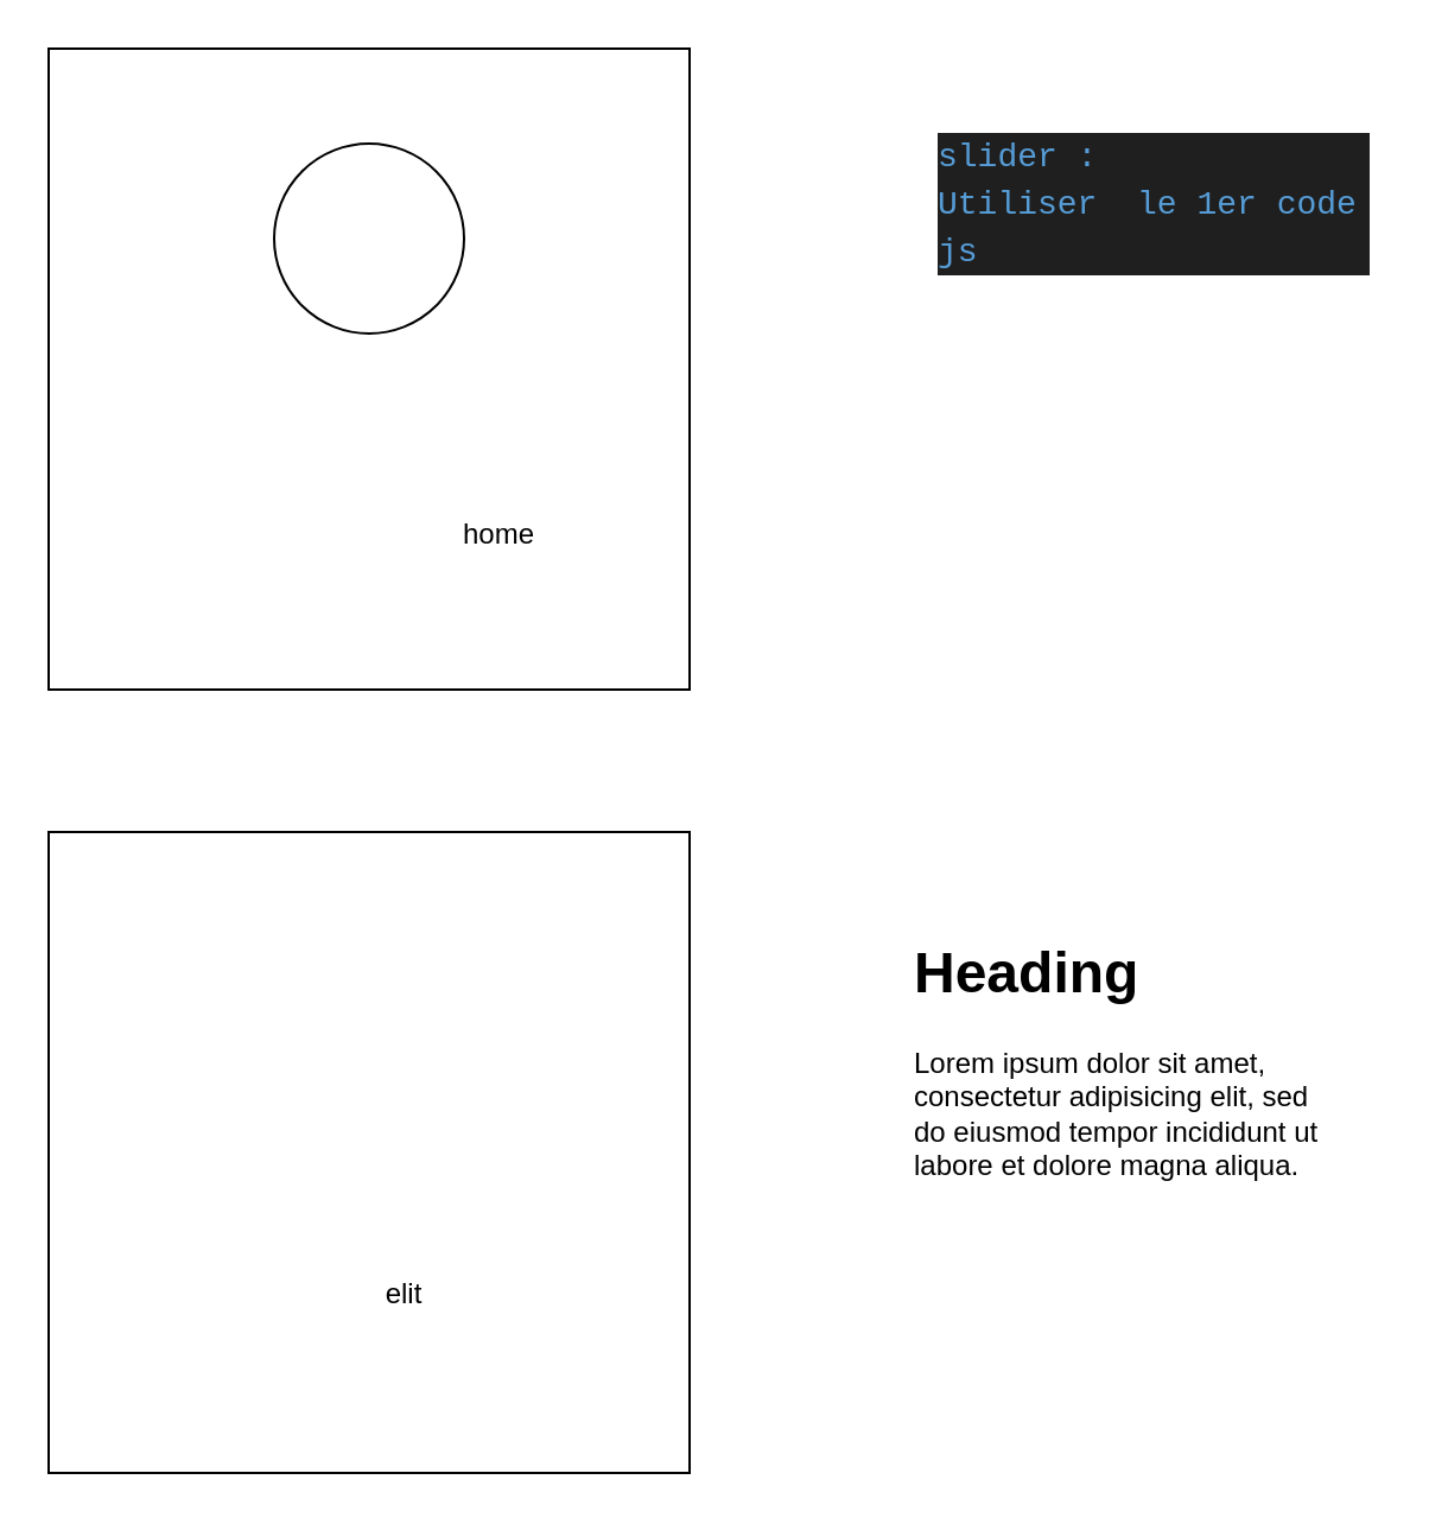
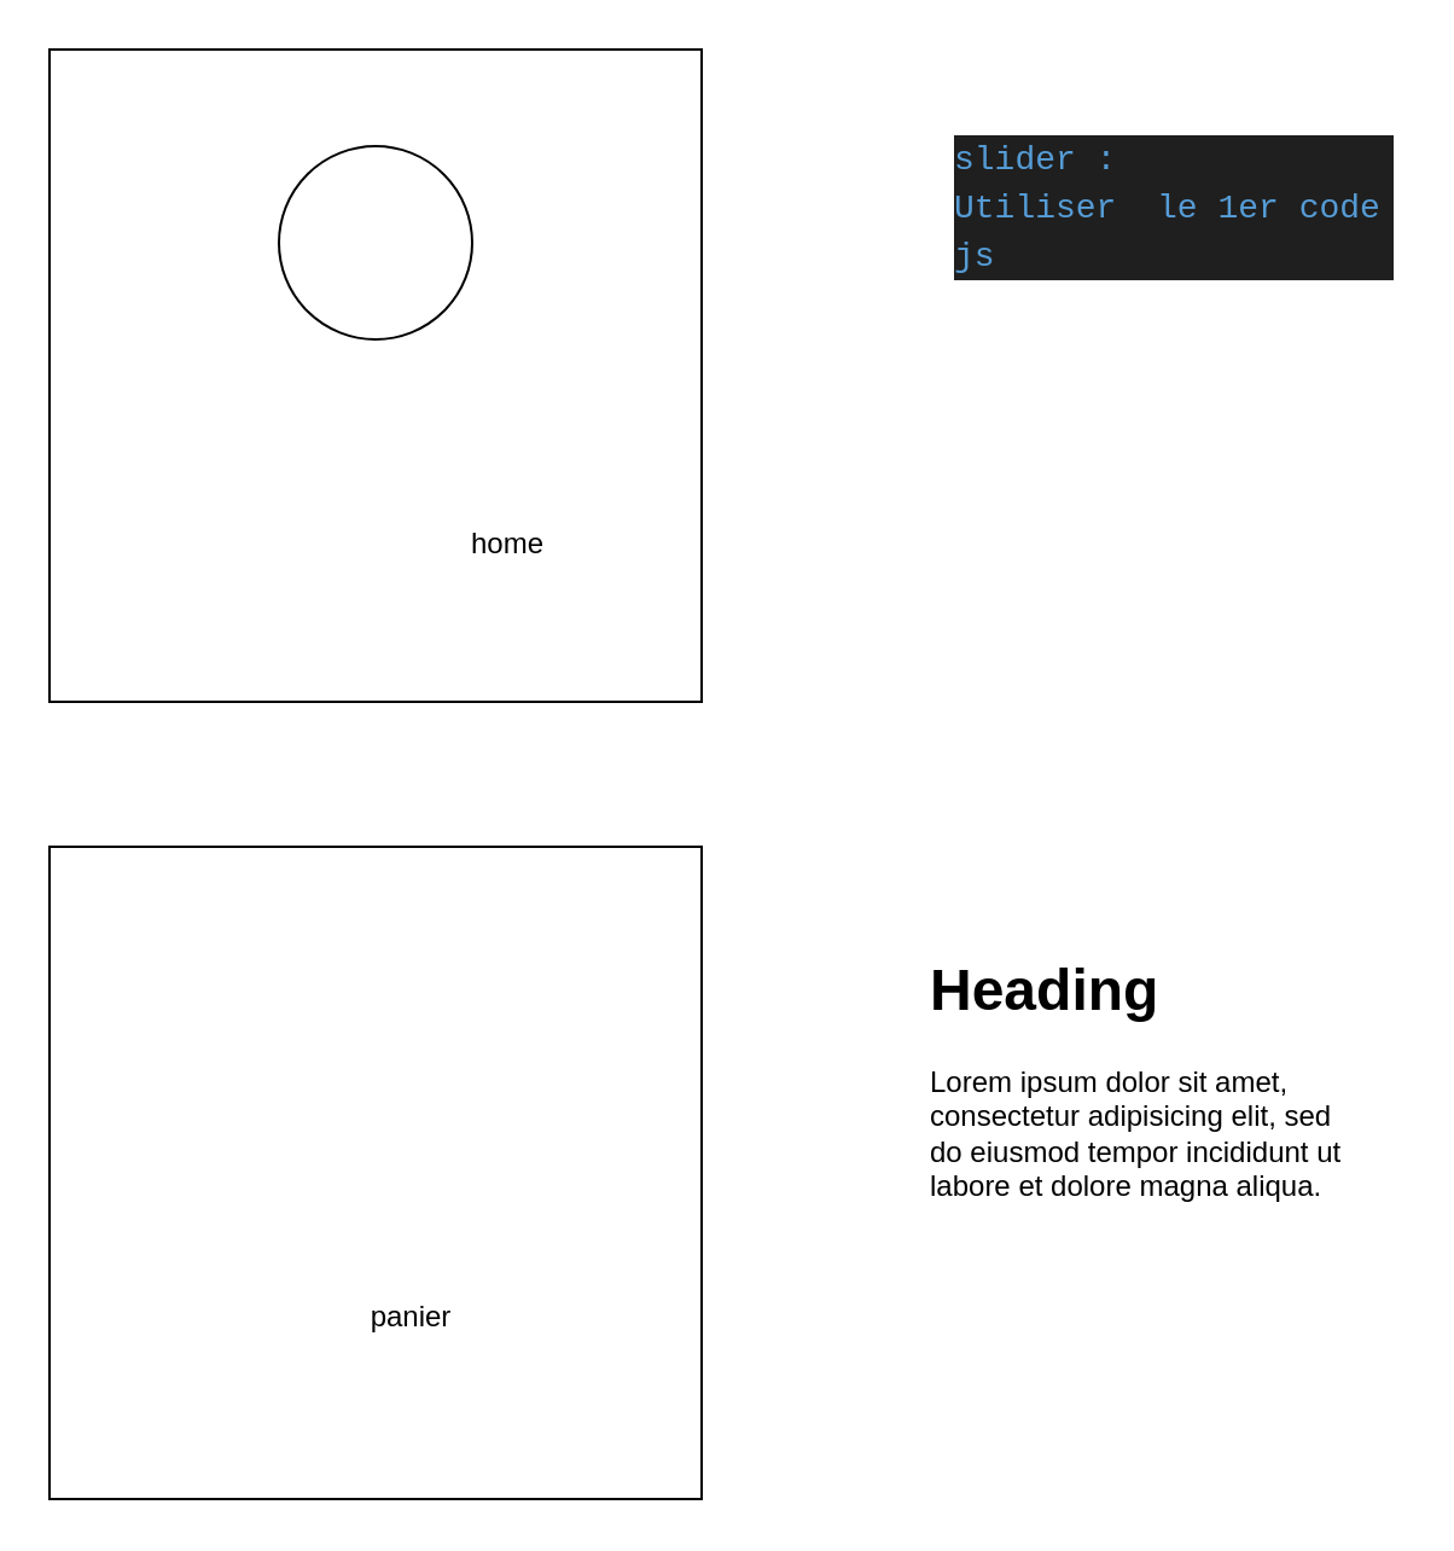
- <mxCell id="6" value="elit" style="text;html=1;strokeColor=none;fillColor=none;align=center;verticalAlign=middle;whiteSpace=wrap;rounded=0;" vertex="1" parent="1"><mxGeometry x="140" y="530" width="60" height="30" as="geometry" /></mxCell>
+ <mxCell id="6" value="panier" style="text;html=1;strokeColor=none;fillColor=none;align=center;verticalAlign=middle;whiteSpace=wrap;rounded=0;" vertex="1" parent="1"><mxGeometry x="140" y="530" width="60" height="30" as="geometry" /></mxCell>
